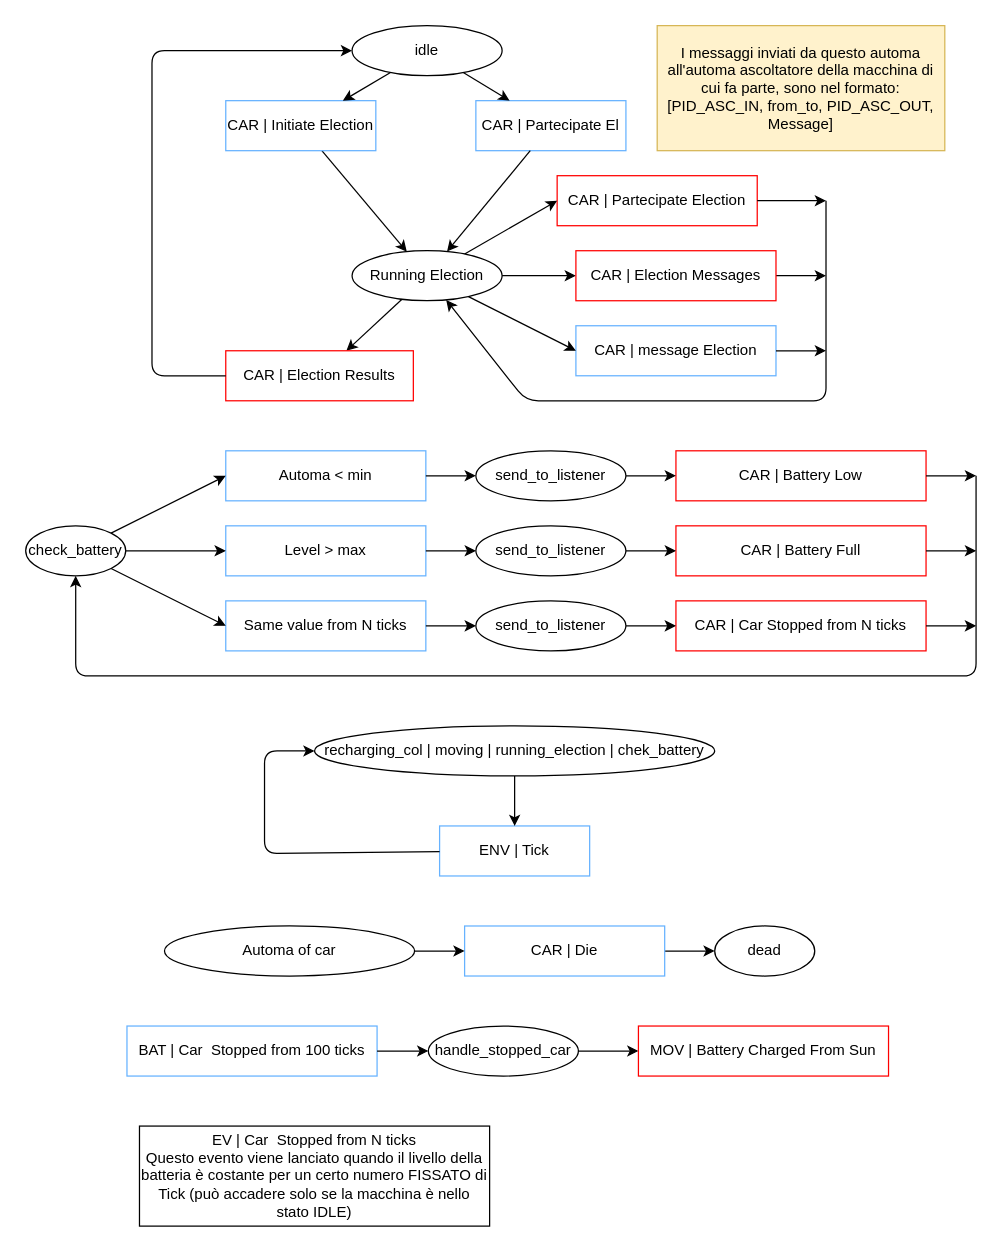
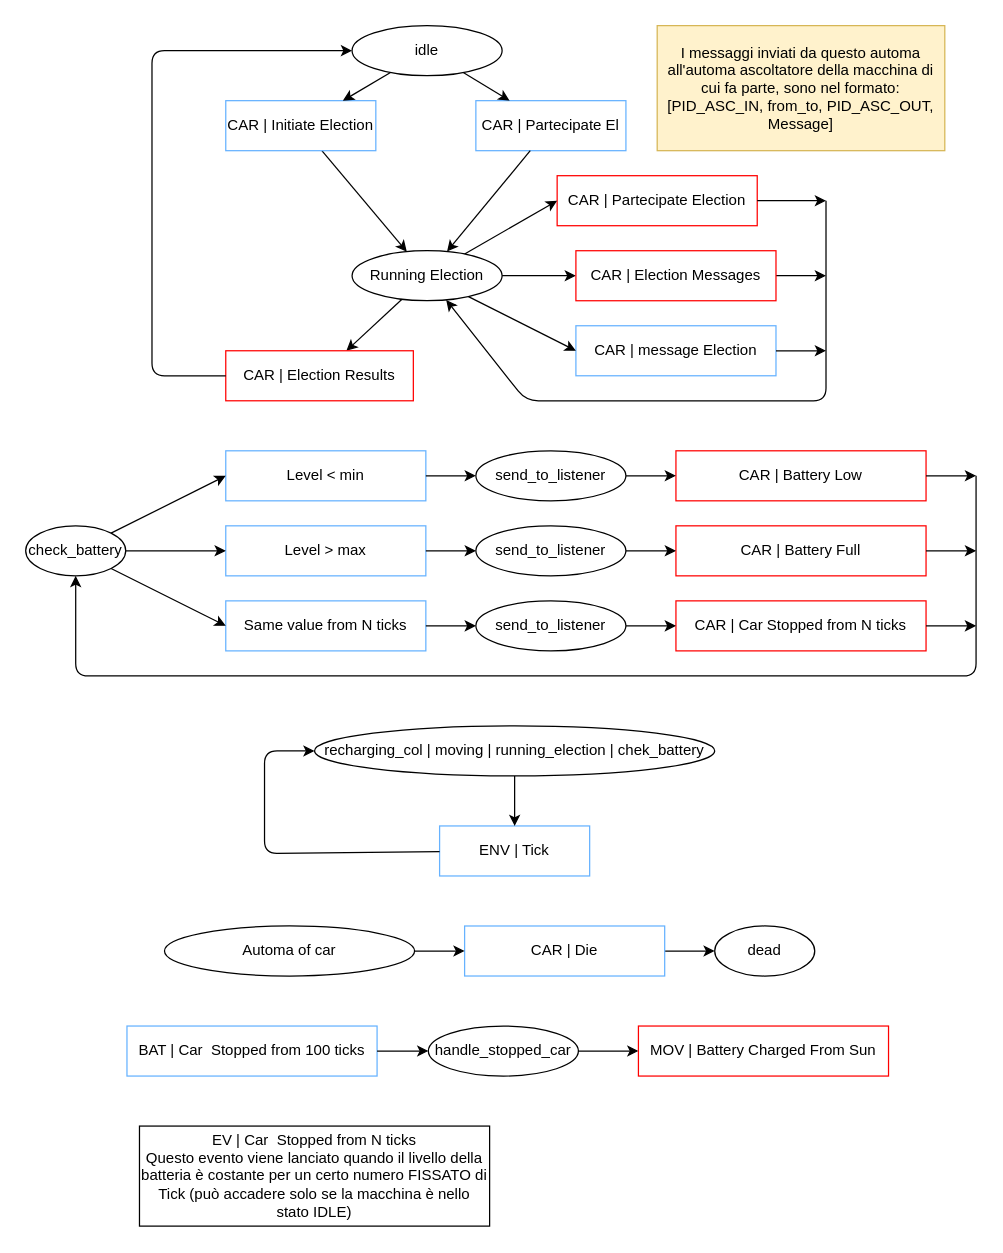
- <mxCell id="8" value="Automa &amp;lt; min" style="rounded=0;whiteSpace=wrap;html=1;strokeColor=#66B2FF;fillColor=none;" parent="1" vertex="1"><mxGeometry x="180" y="360" width="160" height="40" as="geometry" /></mxCell>
+ <mxCell id="8" value="Level &amp;lt; min" style="rounded=0;whiteSpace=wrap;html=1;strokeColor=#66B2FF;fillColor=none;" parent="1" vertex="1"><mxGeometry x="180" y="360" width="160" height="40" as="geometry" /></mxCell>
